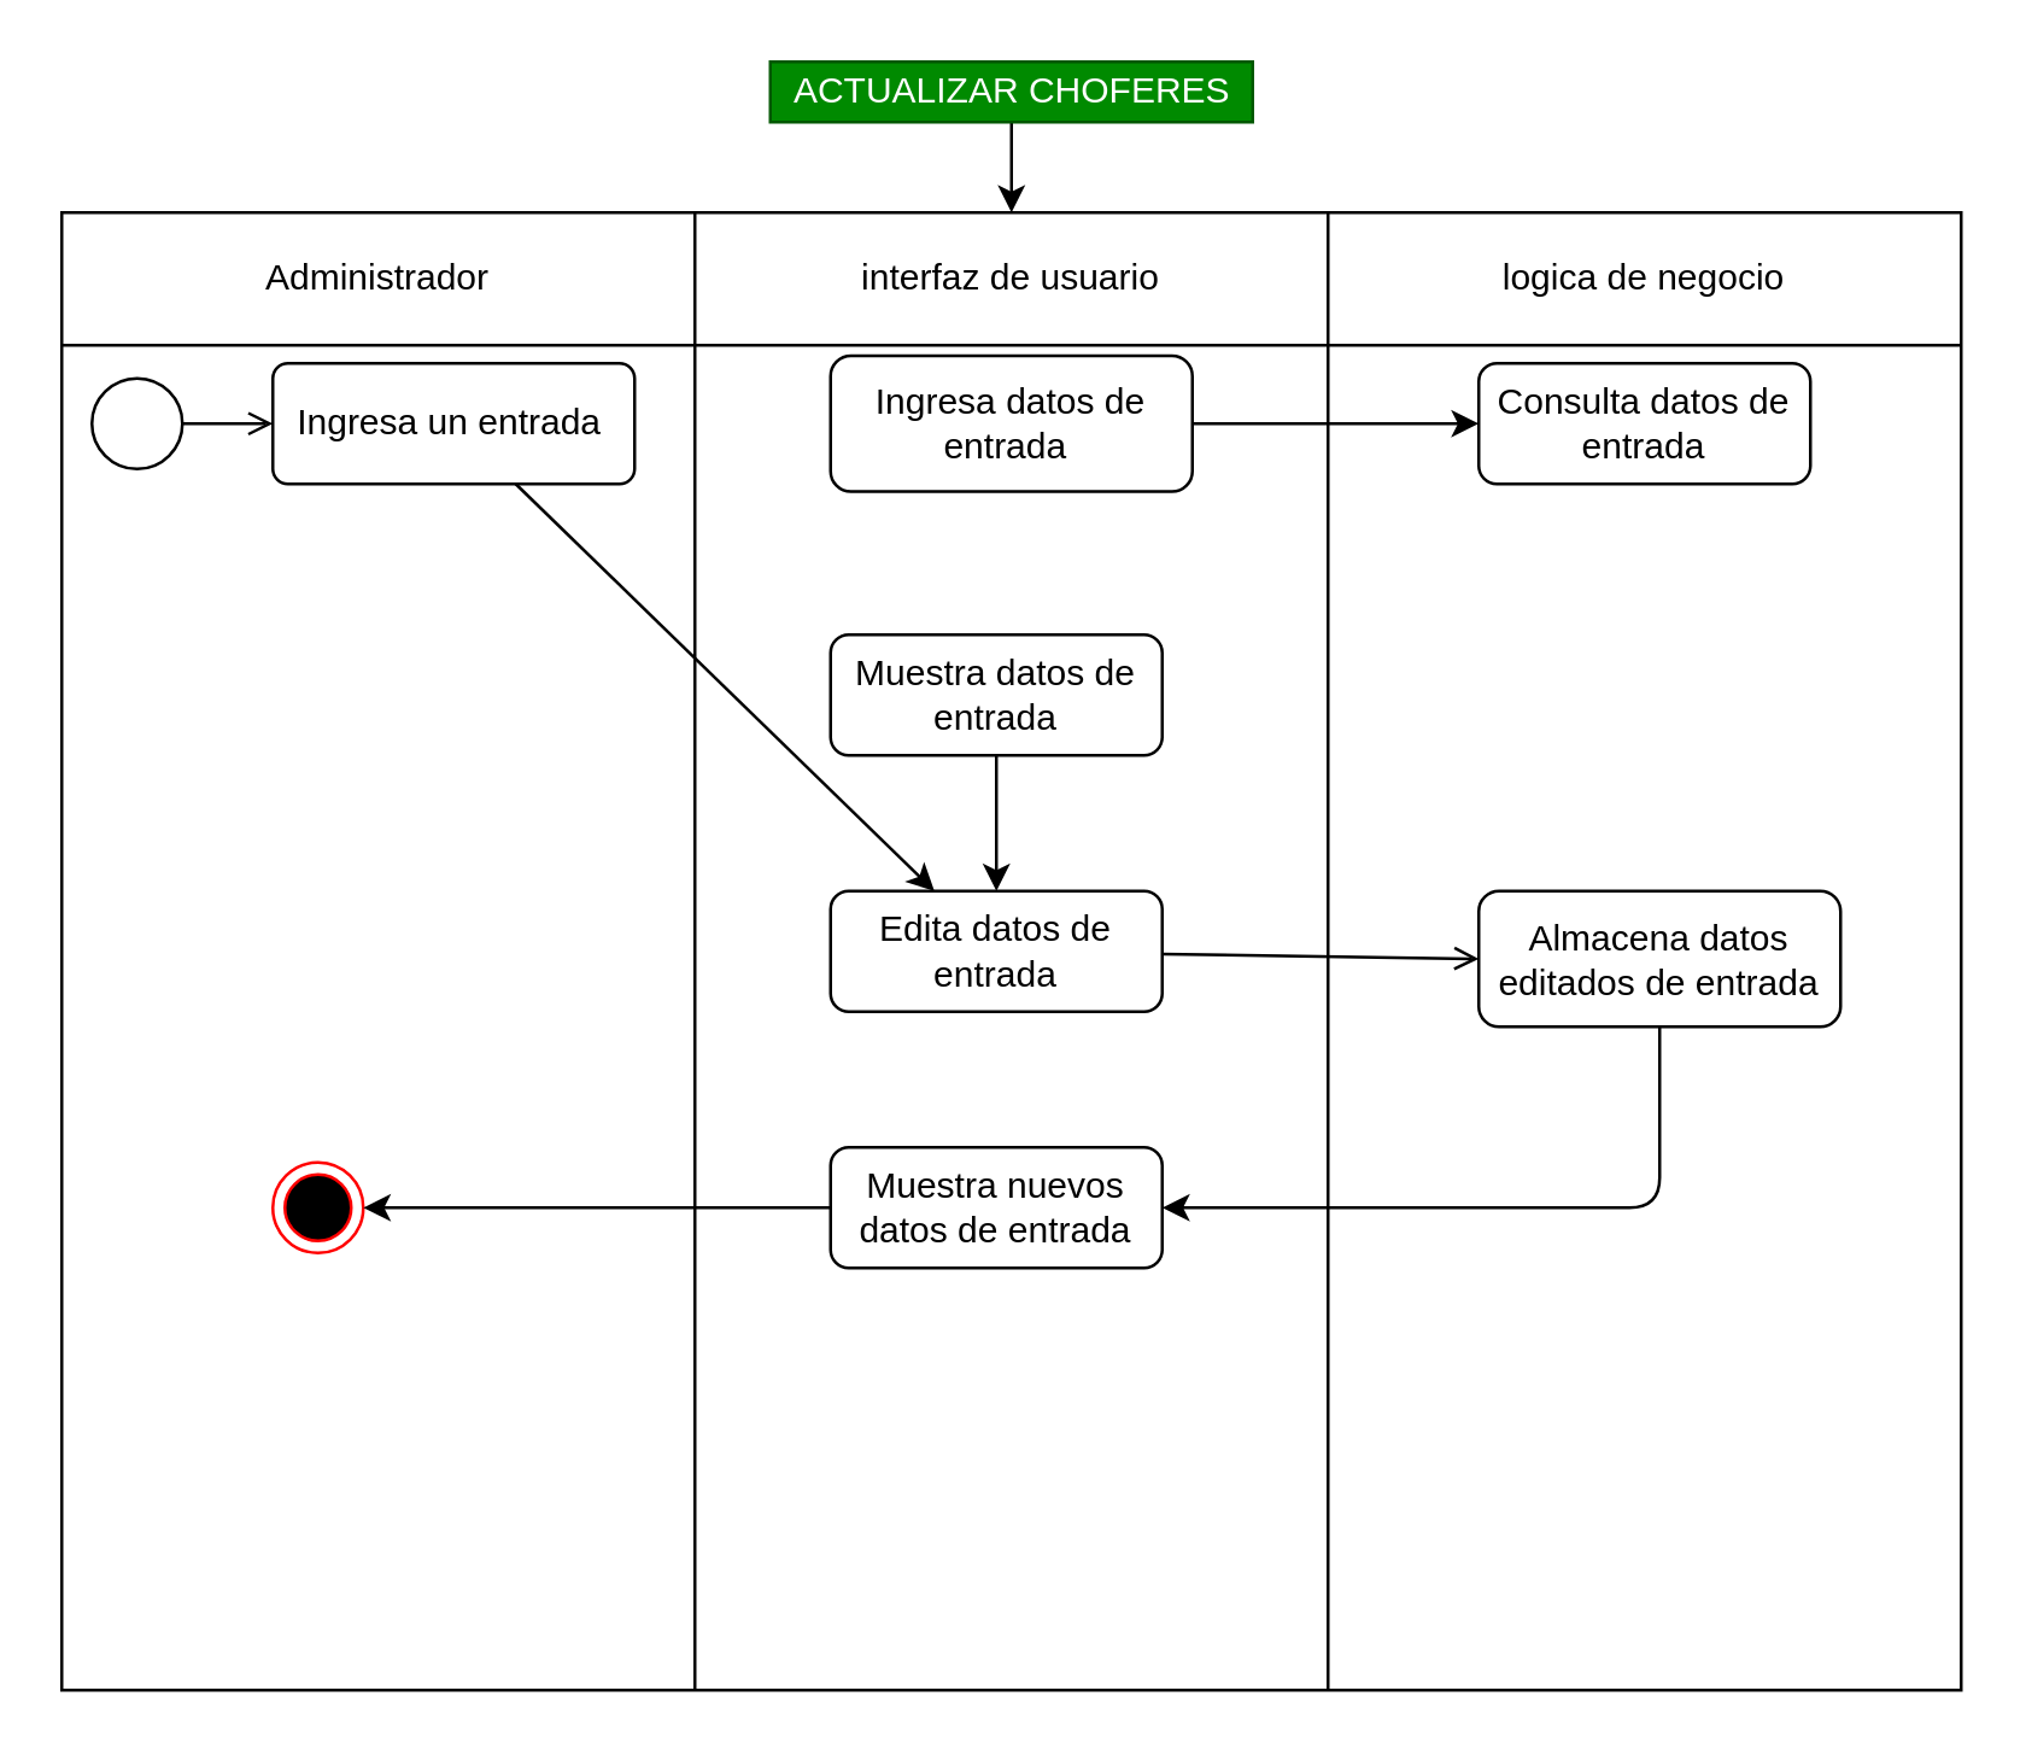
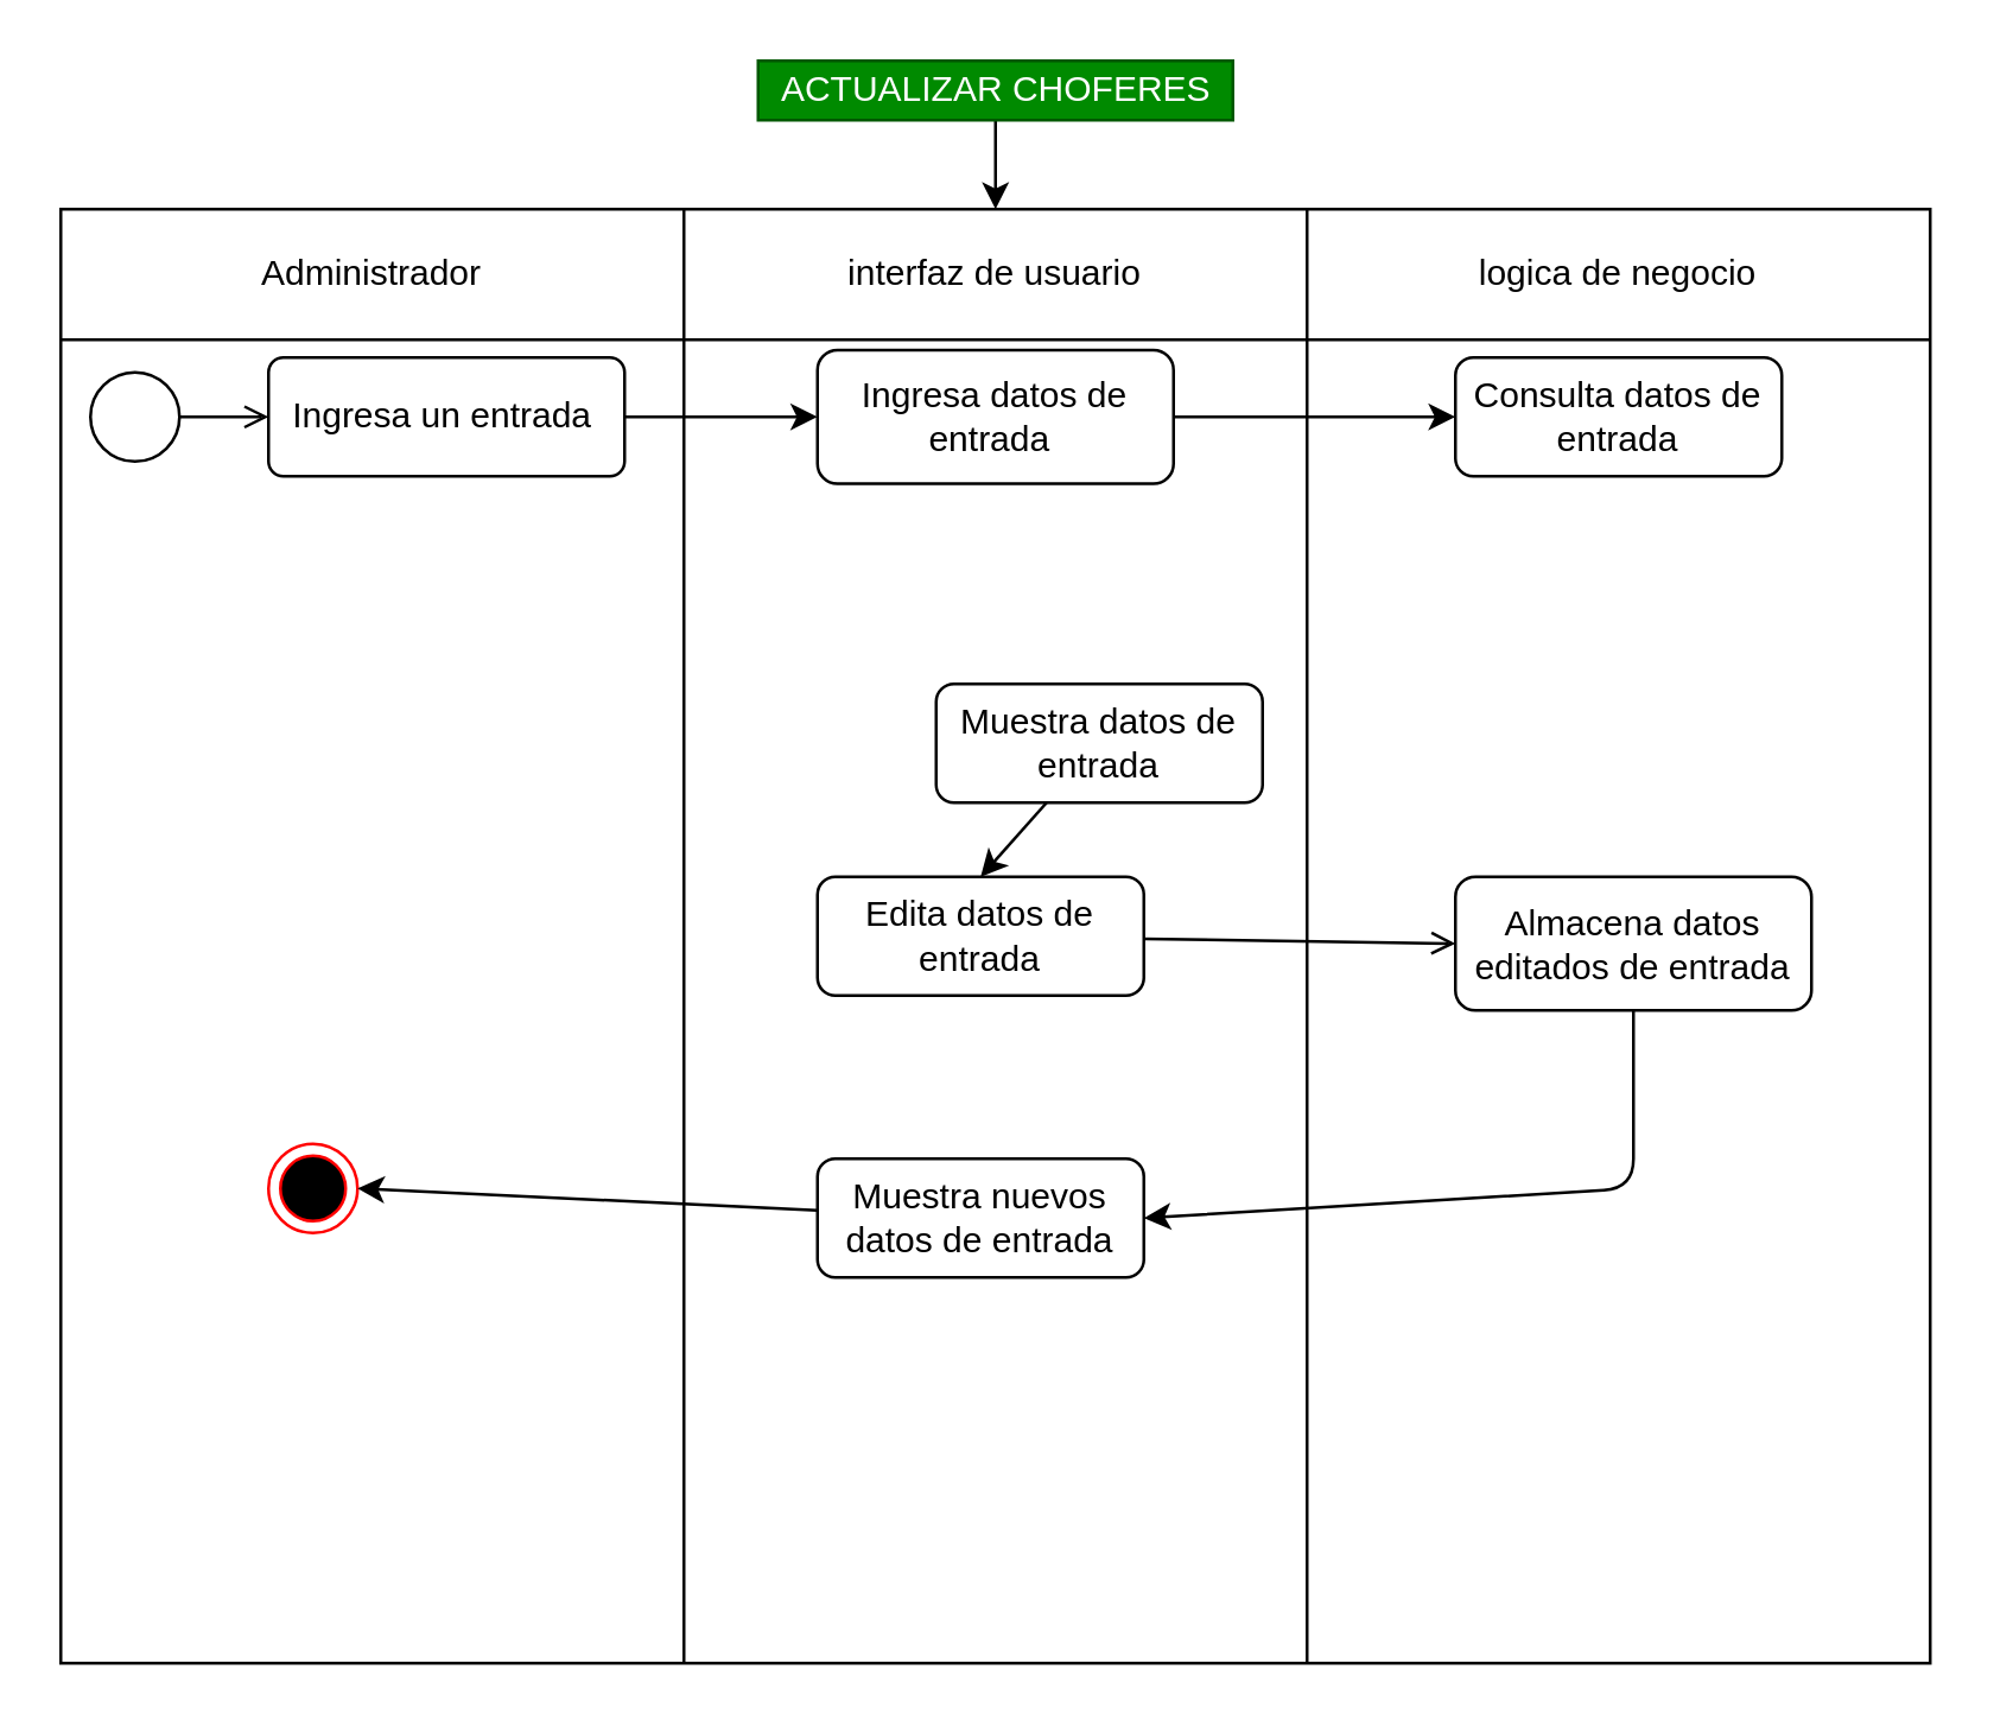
- <mxCell id="26" value="Muestra datos de entrada" style="rounded=1;whiteSpace=wrap;html=1;fillColor=#FFFFFF;fontColor=#000000;" vertex="1" parent="1"><mxGeometry x="275" y="210" width="110" height="40" as="geometry" /></mxCell>
+ <mxCell id="26" value="Muestra datos de entrada" style="rounded=1;whiteSpace=wrap;html=1;fillColor=#FFFFFF;fontColor=#000000;" vertex="1" parent="1"><mxGeometry x="315" y="230" width="110" height="40" as="geometry" /></mxCell>
- <mxCell id="12" style="edgeStyle=none;html=1;" edge="1" parent="1" source="13" target="28"><mxGeometry relative="1" as="geometry"><mxPoint x="280" y="140" as="targetPoint" /></mxGeometry></mxCell>
+ <mxCell id="12" style="edgeStyle=none;html=1;entryX=0;entryY=0.5;entryDx=0;entryDy=0;" edge="1" parent="1" source="13" target="20"><mxGeometry relative="1" as="geometry"><mxPoint x="280" y="140" as="targetPoint" /></mxGeometry></mxCell>
- <mxCell id="22" value="Muestra nuevos datos de entrada" style="rounded=1;whiteSpace=wrap;html=1;fillColor=#FFFFFF;fontColor=#000000;" vertex="1" parent="1"><mxGeometry x="275" y="380" width="110" height="40" as="geometry" /></mxCell>
+ <mxCell id="22" value="Muestra nuevos datos de entrada" style="rounded=1;whiteSpace=wrap;html=1;fillColor=#FFFFFF;fontColor=#000000;" vertex="1" parent="1"><mxGeometry x="275" y="390" width="110" height="40" as="geometry" /></mxCell>
